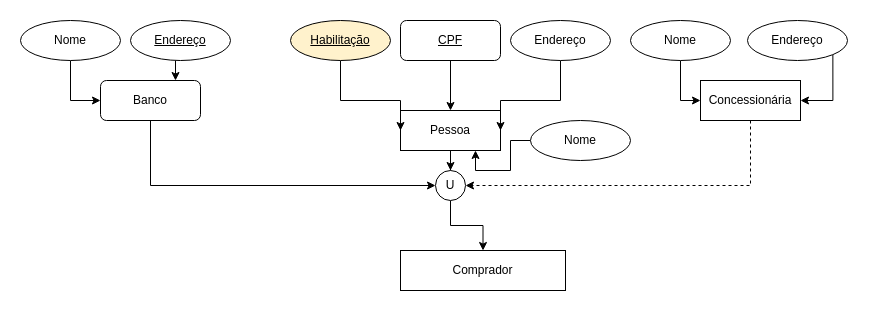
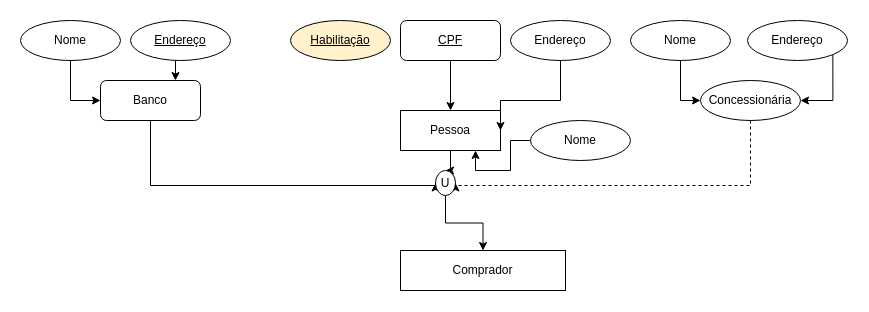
- <mxCell id="10" style="edgeStyle=orthogonalEdgeStyle;rounded=0;orthogonalLoop=1;jettySize=auto;html=1;entryX=0;entryY=0.5;entryDx=0;entryDy=0;exitX=0.5;exitY=1;exitDx=0;exitDy=0;" edge="1" parent="1" source="11" target="5"><mxGeometry relative="1" as="geometry"><Array as="points"><mxPoint x="340" y="100" /></Array></mxGeometry></mxCell>
- <mxCell id="7" value="Concessionária" style="whiteSpace=wrap;html=1;align=center;" vertex="1" parent="1"><mxGeometry x="700" y="80" width="100" height="40" as="geometry" /></mxCell>
+ <mxCell id="7" value="Concessionária" style="ellipse;whiteSpace=wrap;html=1;align=center;" vertex="1" parent="1"><mxGeometry x="700" y="80" width="100" height="40" as="geometry" /></mxCell>
- <mxCell id="9" value="U" style="ellipse;whiteSpace=wrap;html=1;aspect=fixed;" vertex="1" parent="1"><mxGeometry x="435" y="170" width="30" height="30" as="geometry" /></mxCell>
+ <mxCell id="9" value="U" style="ellipse;whiteSpace=wrap;html=1;aspect=fixed;" vertex="1" parent="1"><mxGeometry x="435" y="170" width="20" height="25" as="geometry" /></mxCell>
